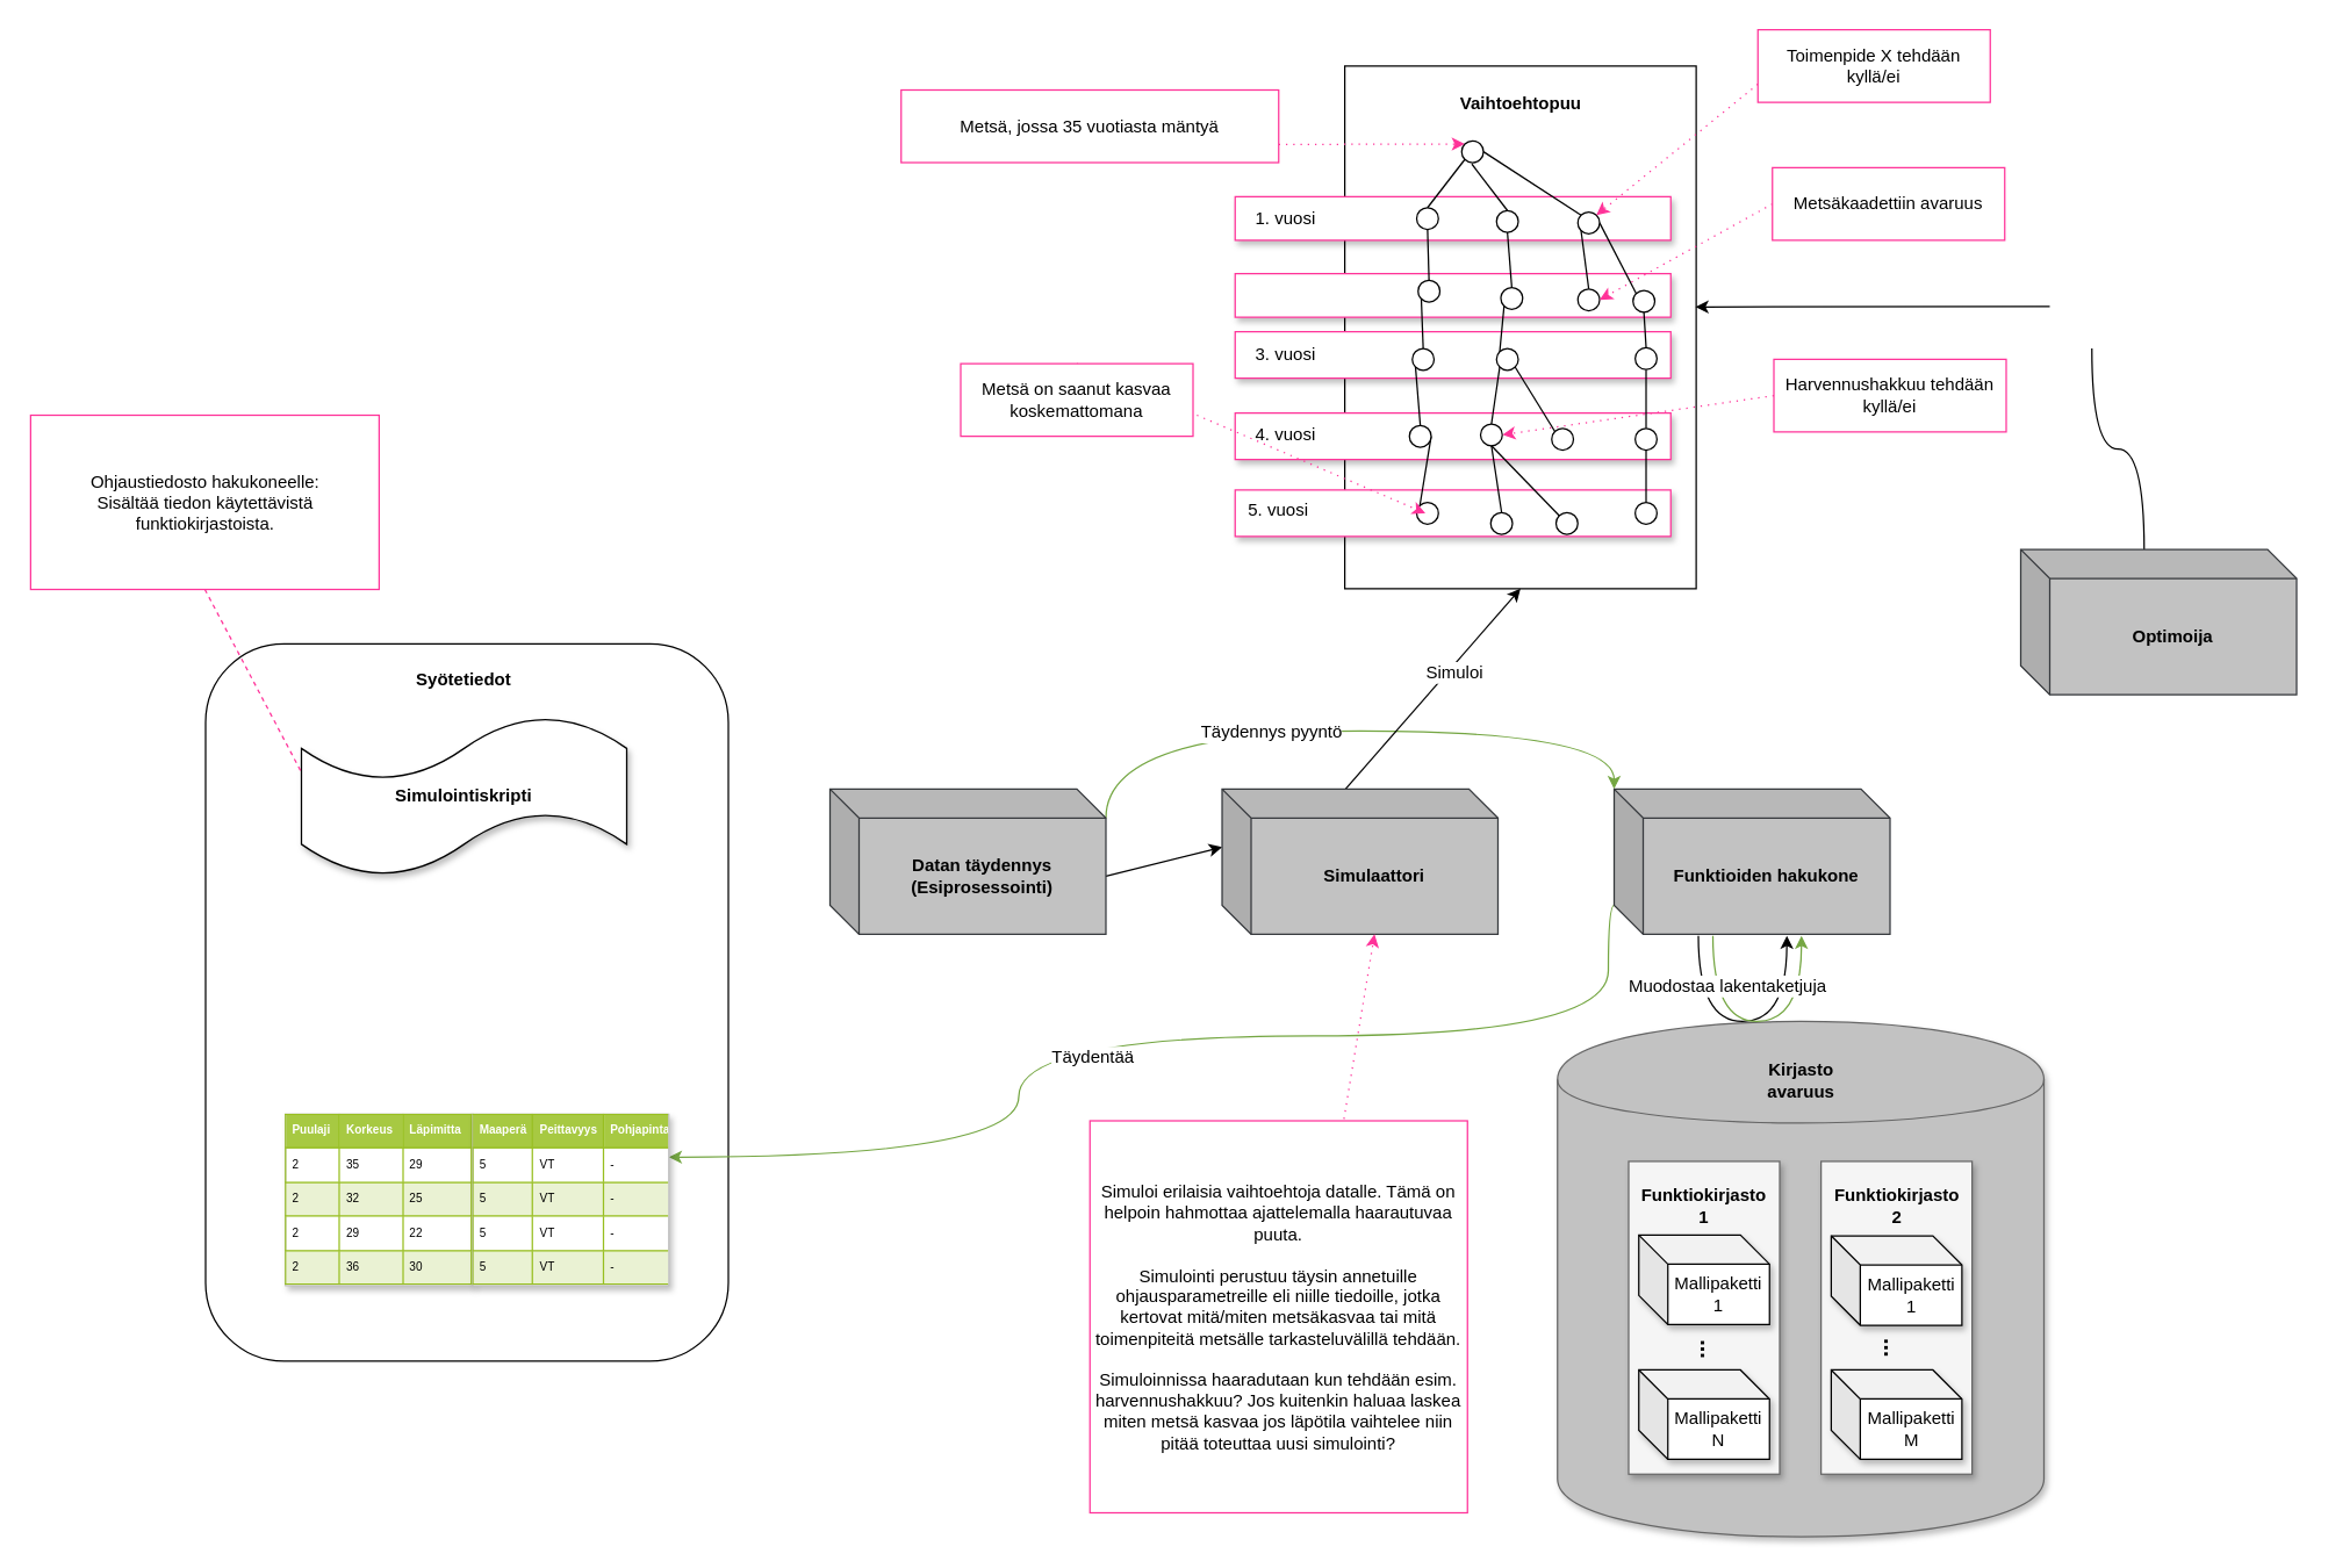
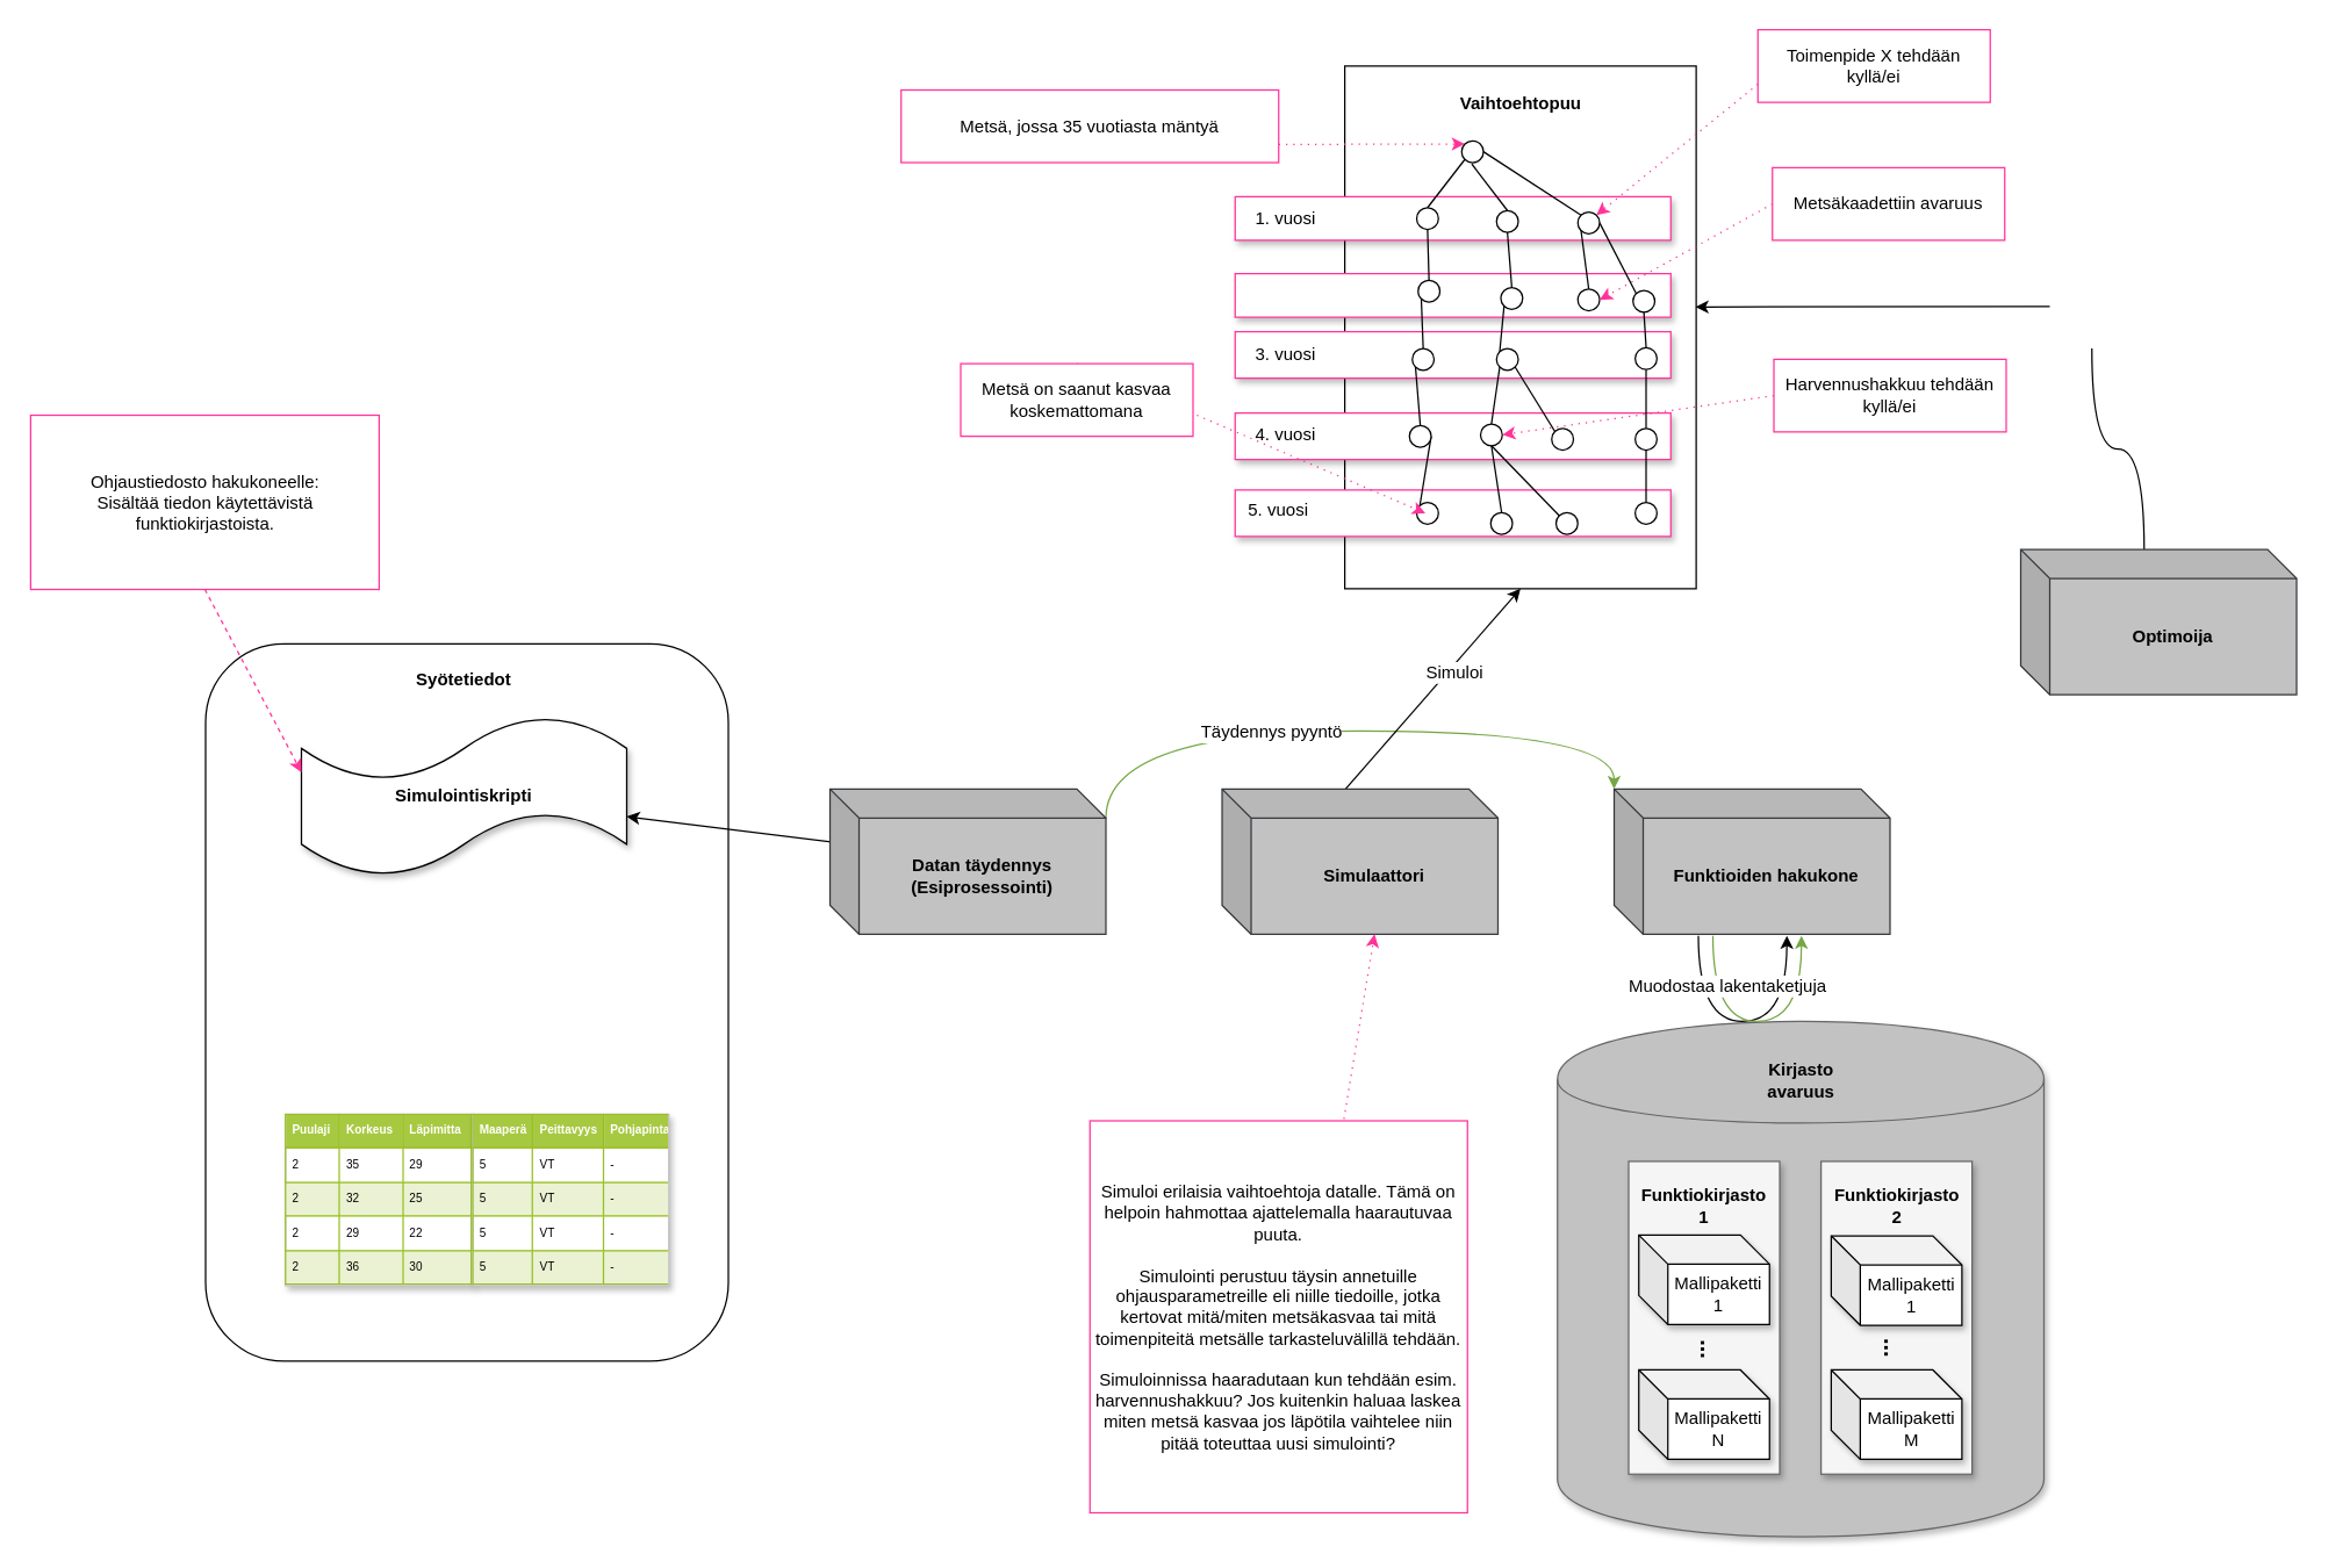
- <mxCell id="94" style="rounded=0;orthogonalLoop=1;jettySize=auto;html=1;exitX=0.5;exitY=1;exitDx=0;exitDy=0;entryX=0;entryY=0.35;entryDx=0;entryDy=0;entryPerimeter=0;dashed=1;strokeColor=#FF3399;endArrow=none;" edge="1" parent="1" source="95" target="92"><mxGeometry relative="1" as="geometry" /></mxCell>
+ <mxCell id="94" style="rounded=0;orthogonalLoop=1;jettySize=auto;html=1;exitX=0.5;exitY=1;exitDx=0;exitDy=0;entryX=0;entryY=0.35;entryDx=0;entryDy=0;entryPerimeter=0;dashed=1;strokeColor=#FF3399;" edge="1" parent="1" source="95" target="92"><mxGeometry relative="1" as="geometry" /></mxCell>
- <mxCell id="11" style="rounded=0;orthogonalLoop=1;jettySize=auto;html=1;exitX=0;exitY=0;exitDx=190;exitDy=60;exitPerimeter=0;entryX=0;entryY=0;entryDx=0;entryDy=40;entryPerimeter=0;endArrow=classic;endFill=1;strokeColor=#000000;fontSize=12;" parent="1" source="12" target="15" edge="1"><mxGeometry relative="1" as="geometry" /></mxCell>
+ <mxCell id="11" style="rounded=0;orthogonalLoop=1;jettySize=auto;html=1;exitX=0;exitY=0;exitDx=190;exitDy=60;exitPerimeter=0;endArrow=classic;endFill=1;strokeColor=#000000;fontSize=12;" parent="1" source="12" target="92" edge="1"><mxGeometry relative="1" as="geometry" /></mxCell>
- <mxCell id="73" style="edgeStyle=orthogonalEdgeStyle;curved=1;rounded=0;orthogonalLoop=1;jettySize=auto;html=1;exitX=0;exitY=0;exitDx=0;exitDy=80;exitPerimeter=0;entryX=1;entryY=0.25;entryDx=0;entryDy=0;endArrow=classic;endFill=1;strokeColor=#74A642;" parent="1" source="96" target="78" edge="1"><mxGeometry relative="1" as="geometry"><Array as="points"><mxPoint x="1107" y="623" /><mxPoint x="1107" y="713" /><mxPoint x="701" y="713" /><mxPoint x="701" y="797" /></Array><mxPoint x="1107" y="623" as="sourcePoint" /></mxGeometry></mxCell>
- <mxCell id="74" value="&lt;font style=&quot;font-size: 12px;&quot;&gt;Täydentää&lt;/font&gt;" style="text;html=1;resizable=0;points=[];align=center;verticalAlign=middle;labelBackgroundColor=#ffffff;fontSize=12;" parent="73" vertex="1" connectable="0"><mxGeometry x="0.509" y="-2" relative="1" as="geometry"><mxPoint x="89" y="-67" as="offset" /></mxGeometry></mxCell>
